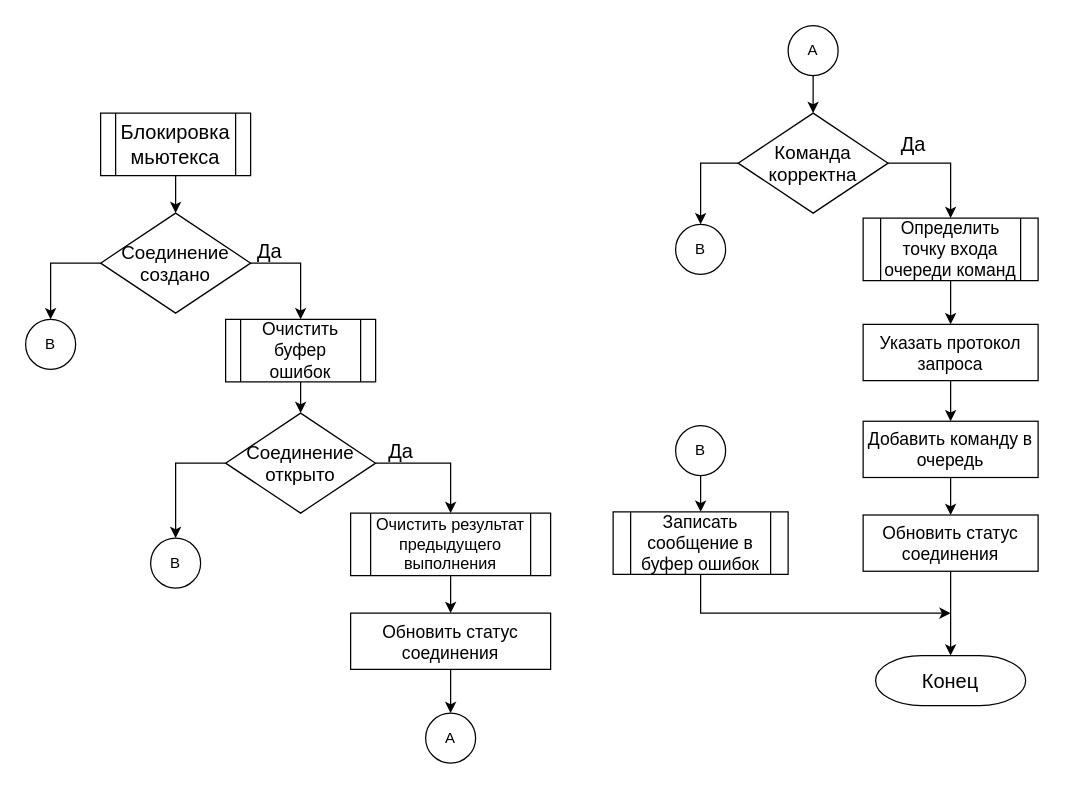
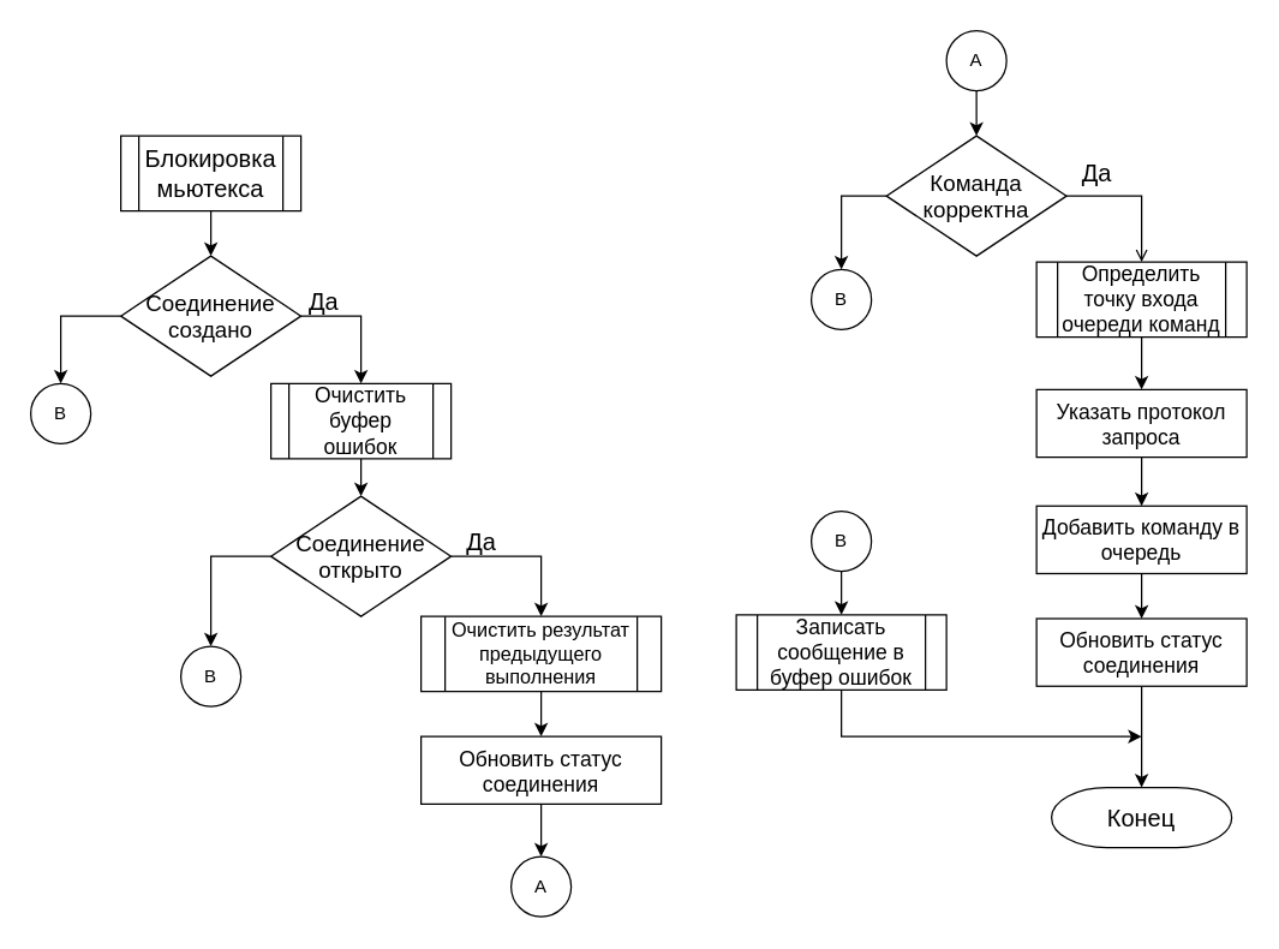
- <mxCell id="21" style="edgeStyle=orthogonalEdgeStyle;rounded=0;orthogonalLoop=1;jettySize=auto;html=1;exitX=1;exitY=0.5;exitDx=0;exitDy=0;exitPerimeter=0;entryX=0.5;entryY=0;entryDx=0;entryDy=0;" parent="1" source="22" target="25" edge="1"><mxGeometry relative="1" as="geometry"><mxPoint x="760" y="340" as="targetPoint" /></mxGeometry></mxCell>
+ <mxCell id="21" style="edgeStyle=orthogonalEdgeStyle;rounded=0;orthogonalLoop=1;jettySize=auto;html=1;exitX=1;exitY=0.5;exitDx=0;exitDy=0;exitPerimeter=0;entryX=0.5;entryY=0;entryDx=0;entryDy=0;endArrow=open;" parent="1" source="22" target="25" edge="1"><mxGeometry relative="1" as="geometry"><mxPoint x="760" y="340" as="targetPoint" /></mxGeometry></mxCell>
